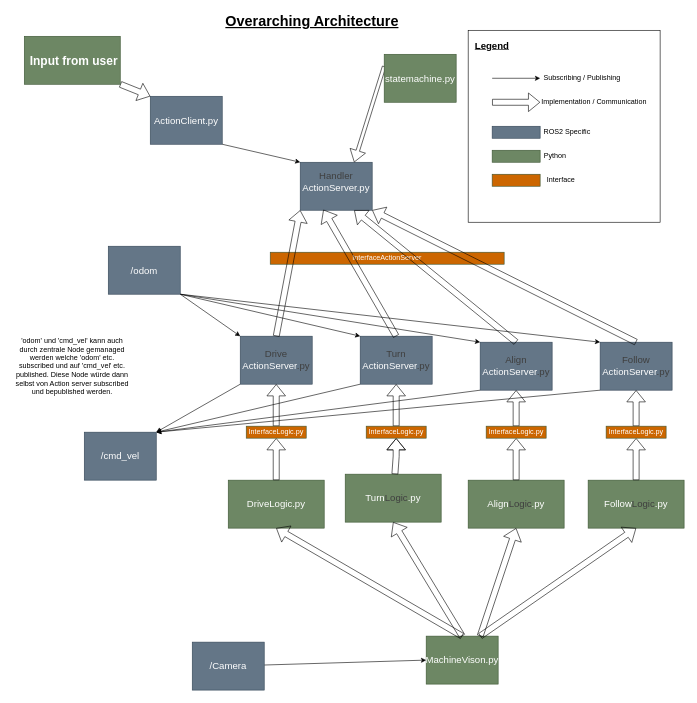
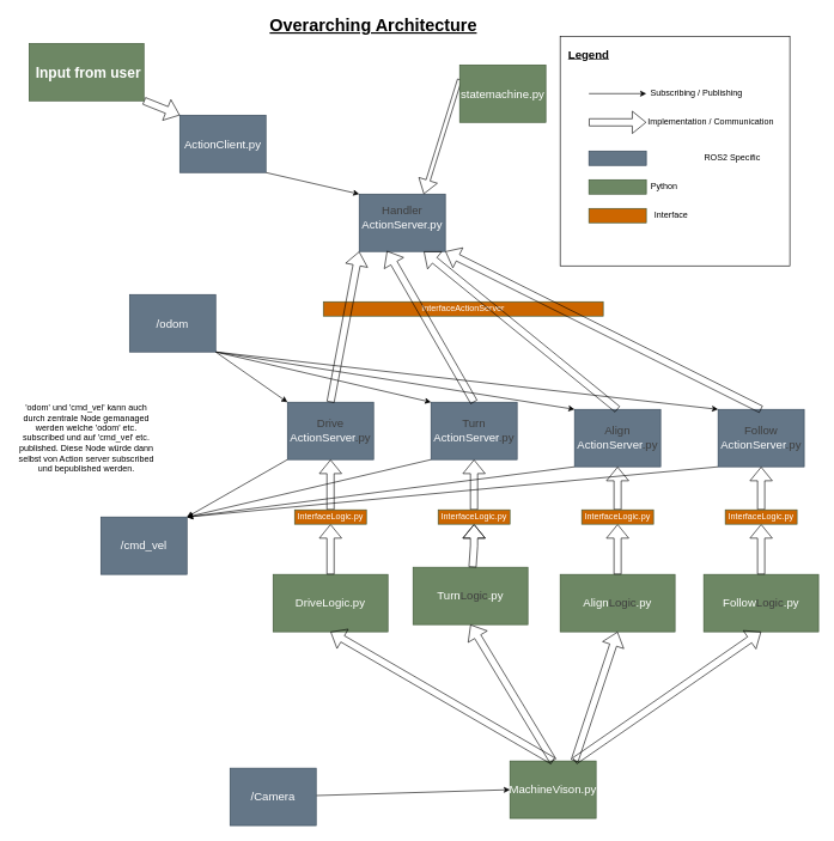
- <mxCell id="30" value="ROS2 Specific" style="text;html=1;align=center;verticalAlign=middle;whiteSpace=wrap;rounded=0;" parent="1" vertex="1"><mxGeometry x="900" y="200" width="90" height="40" as="geometry" /></mxCell>
+ <mxCell id="30" value="ROS2 Specific" style="text;html=1;align=center;verticalAlign=middle;whiteSpace=wrap;rounded=0;" parent="1" vertex="1"><mxGeometry x="975" y="200" width="90" height="40" as="geometry" /></mxCell>
